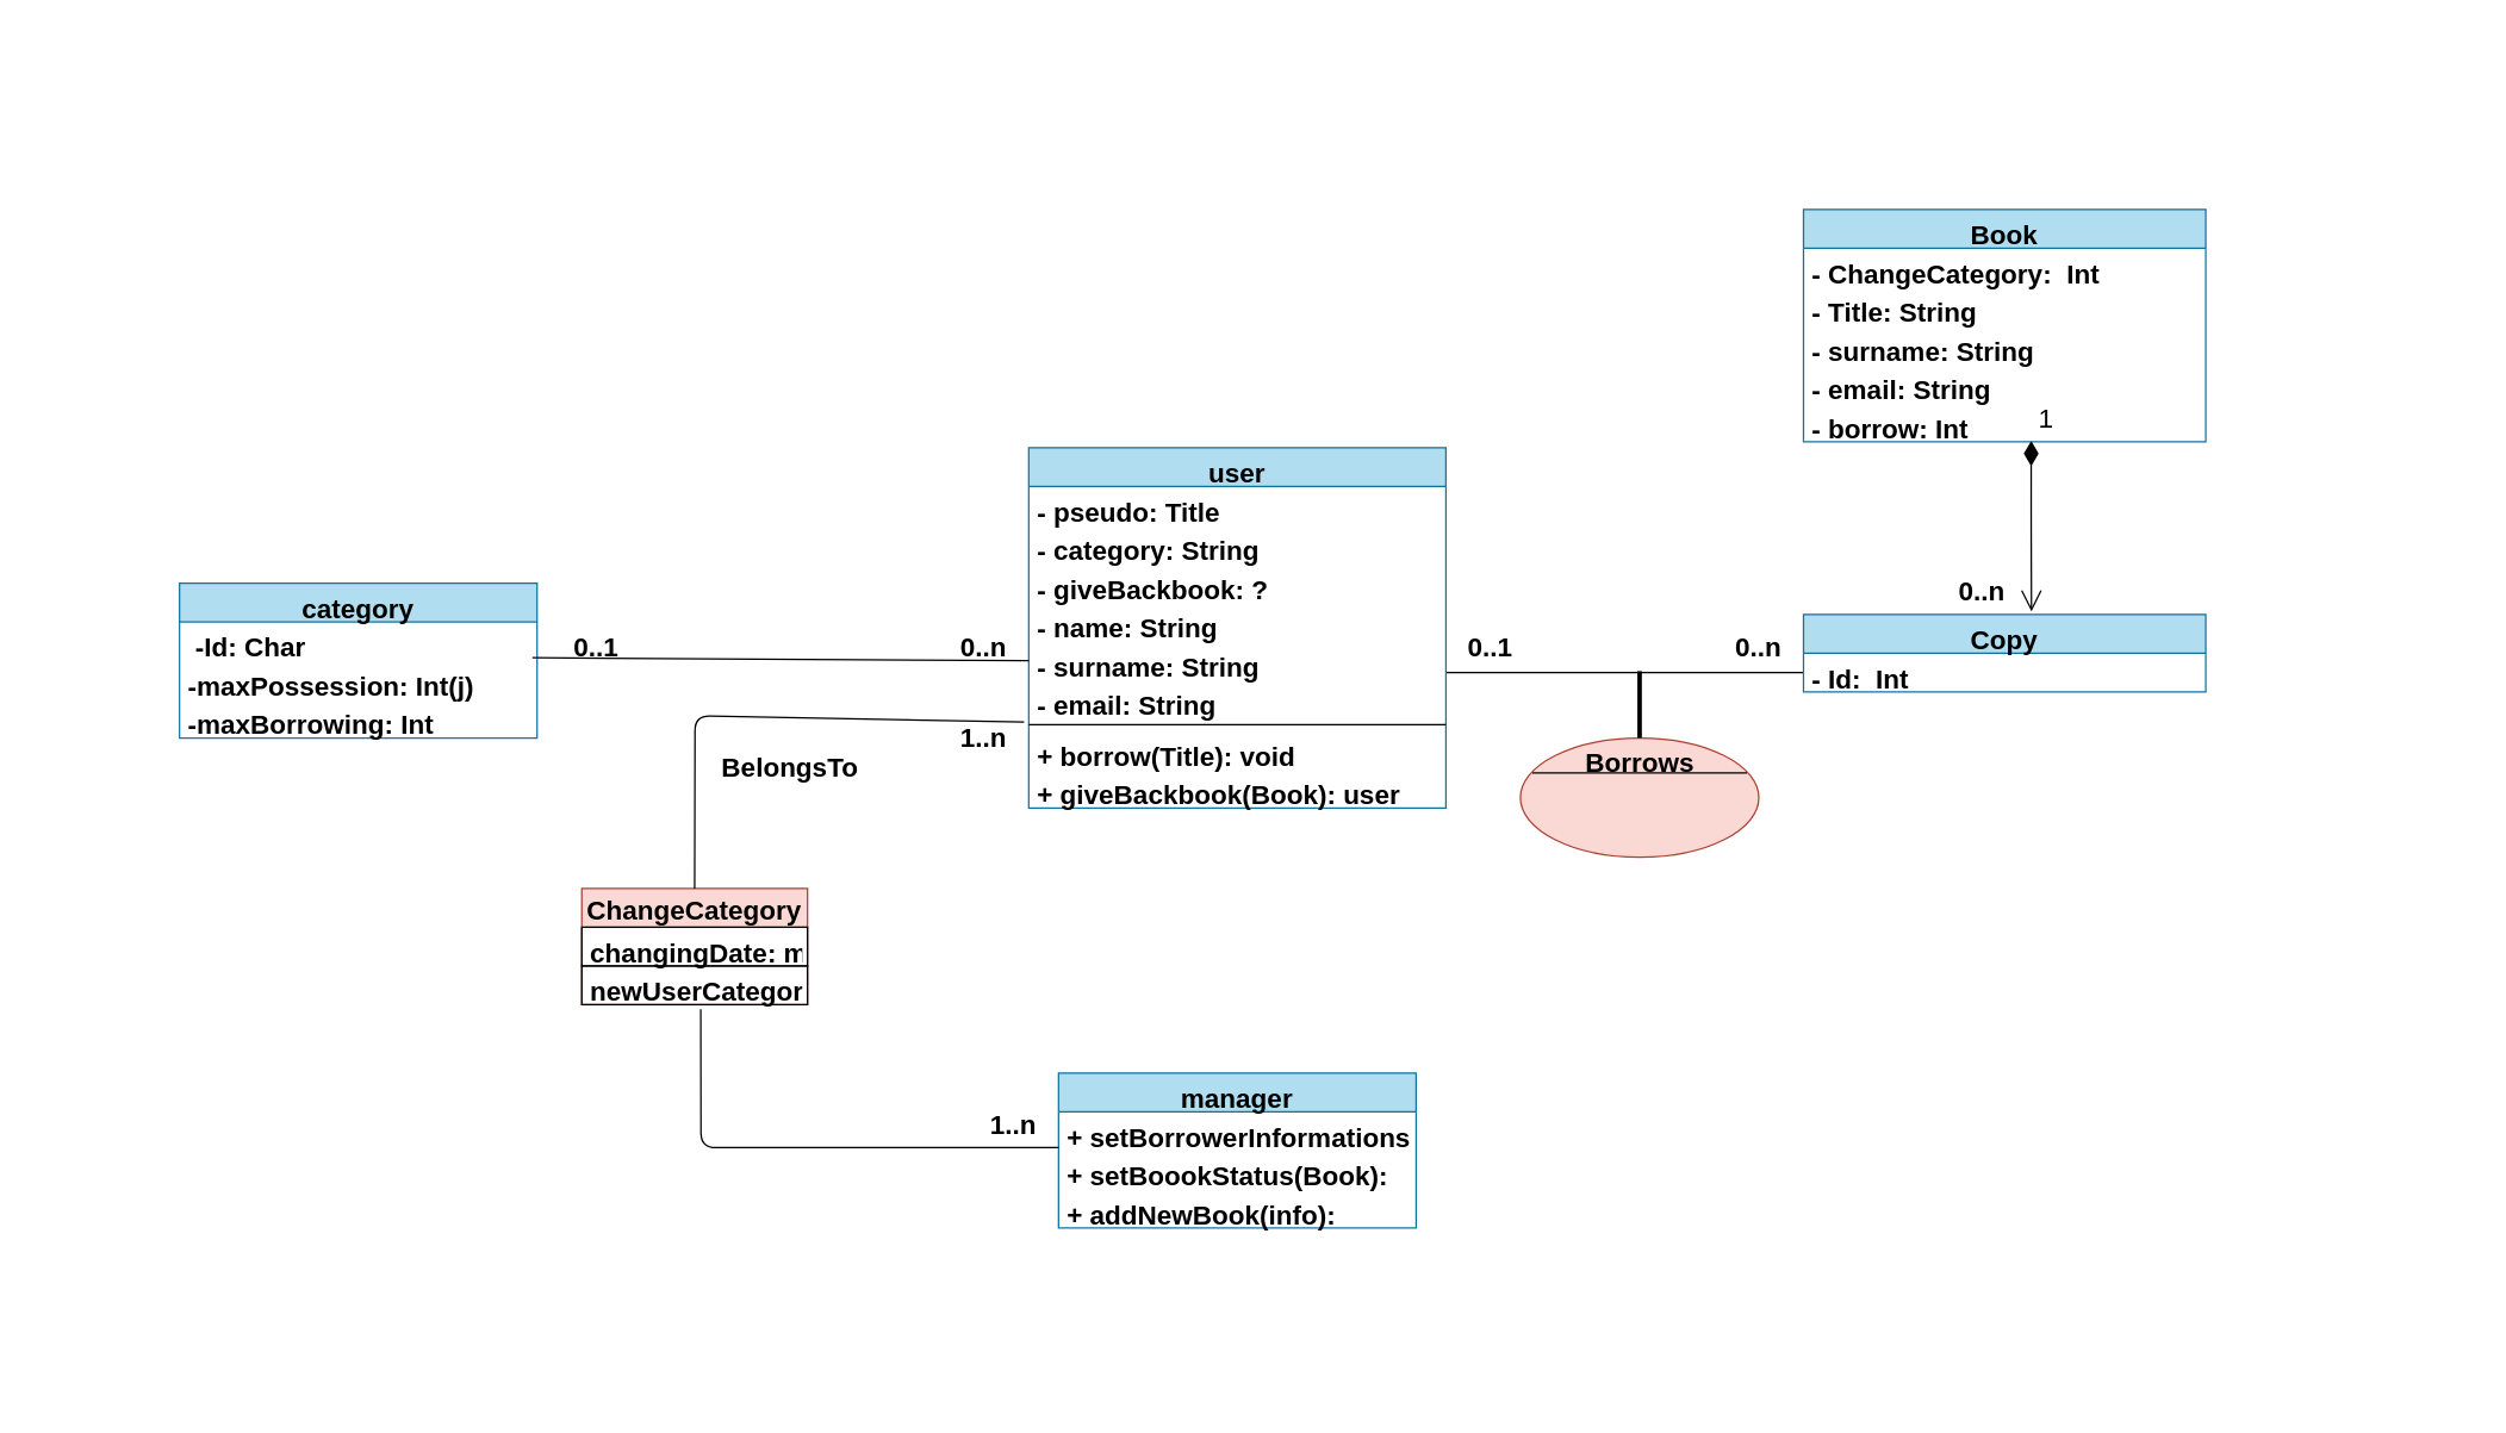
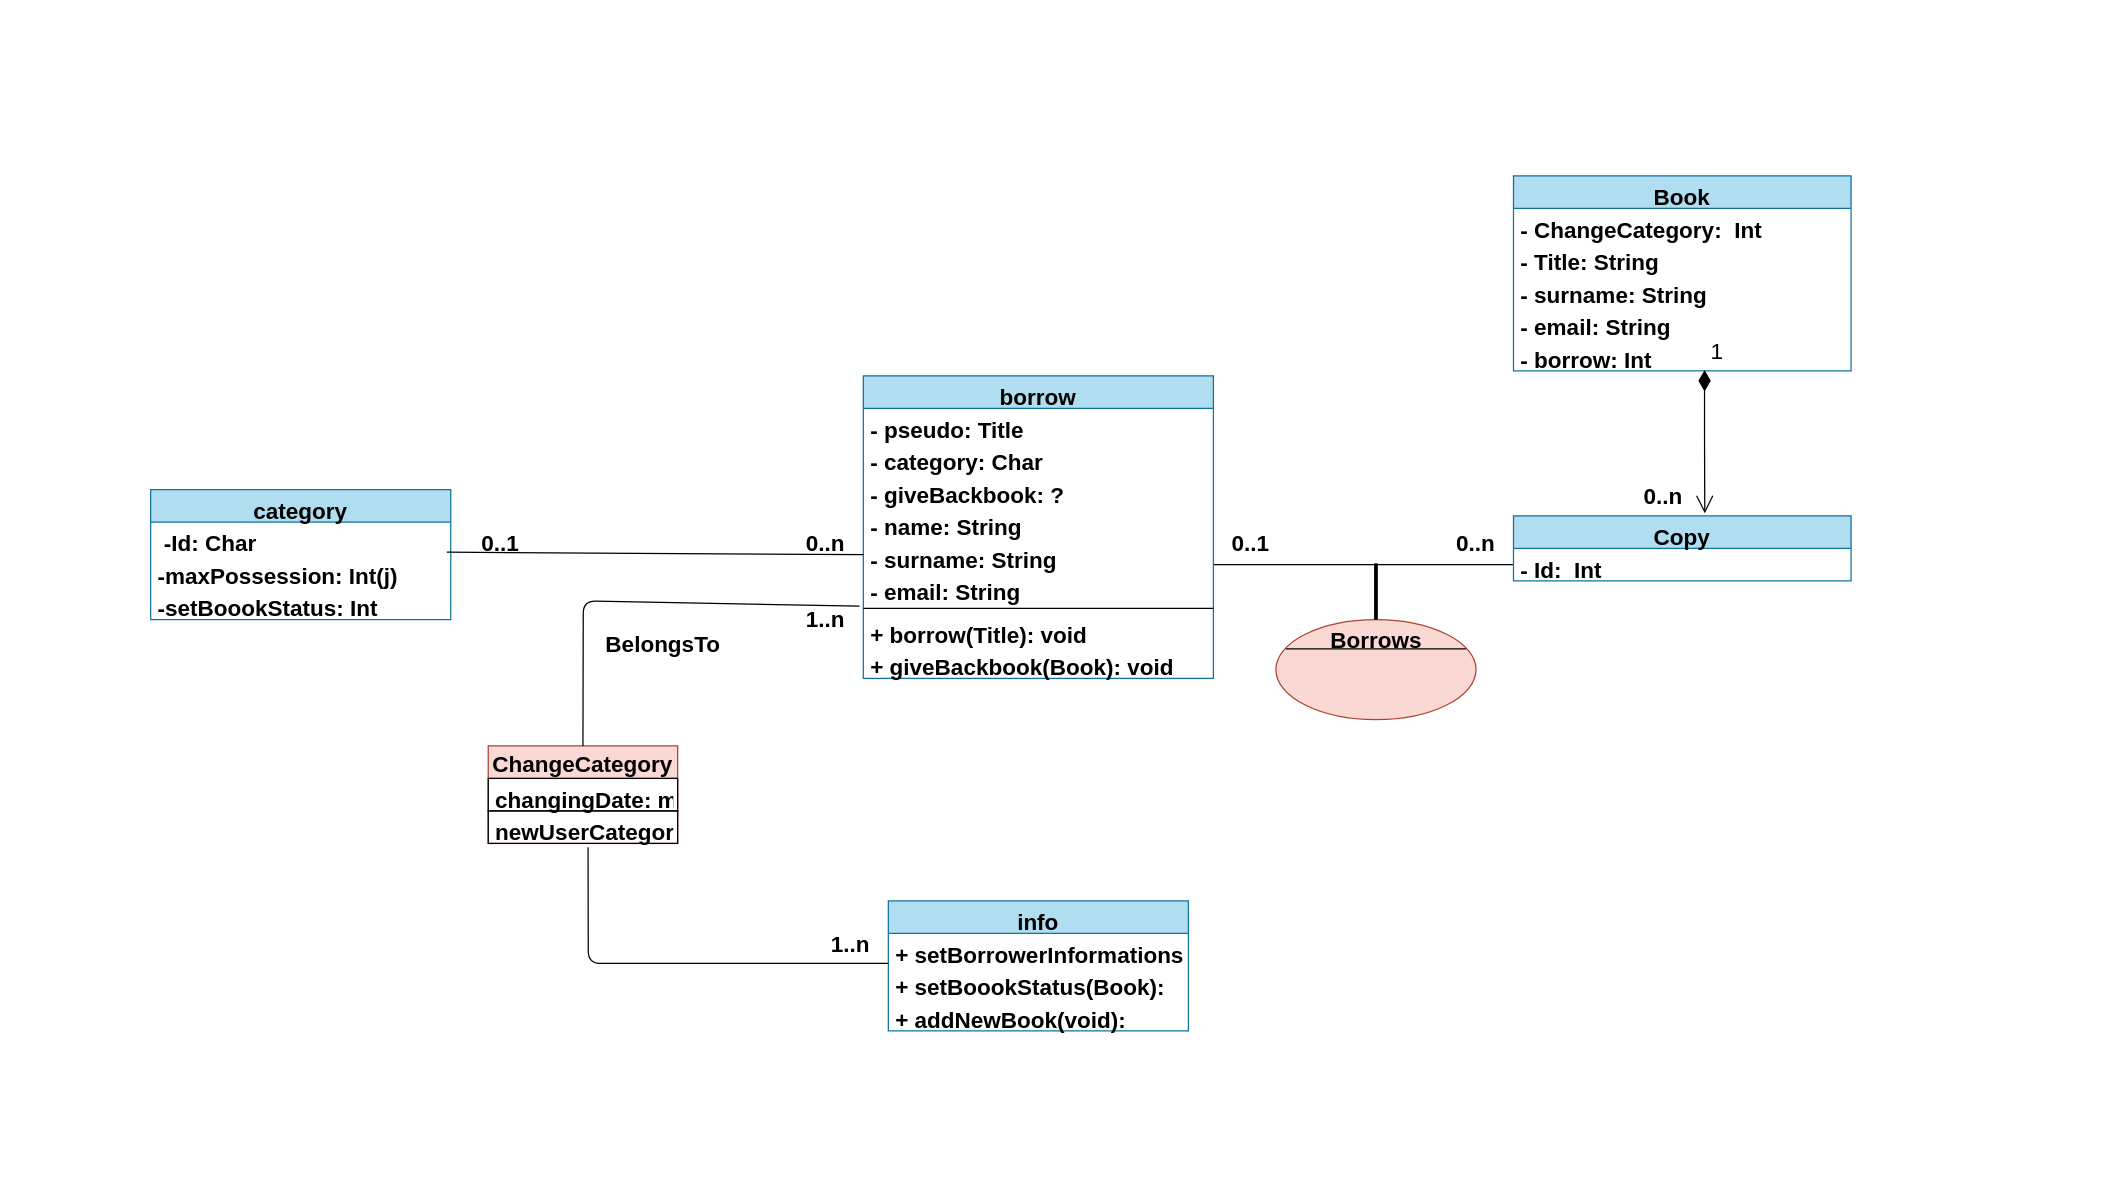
- <mxCell id="25" value="user" style="swimlane;fontStyle=1;align=center;verticalAlign=top;childLayout=stackLayout;horizontal=1;startSize=26;horizontalStack=0;resizeParent=1;resizeParentMax=0;resizeLast=0;collapsible=1;marginBottom=0;fillColor=#b1ddf0;strokeColor=#10739e;fontSize=18;" parent="19" vertex="1"><mxGeometry x="670" y="60" width="280" height="242" as="geometry" /></mxCell>
+ <mxCell id="25" value="borrow" style="swimlane;fontStyle=1;align=center;verticalAlign=top;childLayout=stackLayout;horizontal=1;startSize=26;horizontalStack=0;resizeParent=1;resizeParentMax=0;resizeLast=0;collapsible=1;marginBottom=0;fillColor=#b1ddf0;strokeColor=#10739e;fontSize=18;" parent="19" vertex="1"><mxGeometry x="670" y="60" width="280" height="242" as="geometry" /></mxCell>
- <mxCell id="27" value="- category: String" style="text;strokeColor=none;fillColor=none;align=left;verticalAlign=top;spacingLeft=4;spacingRight=4;overflow=hidden;rotatable=0;points=[[0,0.5],[1,0.5]];portConstraint=eastwest;fontColor=#000000;fontStyle=1;fontSize=18;" parent="25" vertex="1"><mxGeometry y="52" width="280" height="26" as="geometry" /></mxCell>
+ <mxCell id="27" value="- category: Char" style="text;strokeColor=none;fillColor=none;align=left;verticalAlign=top;spacingLeft=4;spacingRight=4;overflow=hidden;rotatable=0;points=[[0,0.5],[1,0.5]];portConstraint=eastwest;fontColor=#000000;fontStyle=1;fontSize=18;" parent="25" vertex="1"><mxGeometry y="52" width="280" height="26" as="geometry" /></mxCell>
- <mxCell id="39" value="-maxBorrowing: Int" style="text;strokeColor=none;fillColor=none;align=left;verticalAlign=top;spacingLeft=4;spacingRight=4;overflow=hidden;rotatable=0;points=[[0,0.5],[1,0.5]];portConstraint=eastwest;fontColor=#000000;fontStyle=1;fontSize=18;" parent="36" vertex="1"><mxGeometry y="78" width="240" height="26" as="geometry" /></mxCell>
+ <mxCell id="39" value="-setBoookStatus: Int" style="text;strokeColor=none;fillColor=none;align=left;verticalAlign=top;spacingLeft=4;spacingRight=4;overflow=hidden;rotatable=0;points=[[0,0.5],[1,0.5]];portConstraint=eastwest;fontColor=#000000;fontStyle=1;fontSize=18;" parent="36" vertex="1"><mxGeometry y="78" width="240" height="26" as="geometry" /></mxCell>
- <mxCell id="34" value="+ giveBackbook(Book): user" style="text;strokeColor=none;fillColor=none;align=left;verticalAlign=top;spacingLeft=4;spacingRight=4;overflow=hidden;rotatable=0;points=[[0,0.5],[1,0.5]];portConstraint=eastwest;fontColor=#000000;fontStyle=1;fontSize=18;" parent="25" vertex="1"><mxGeometry y="216" width="280" height="26" as="geometry" /></mxCell>
+ <mxCell id="34" value="+ giveBackbook(Book): void" style="text;strokeColor=none;fillColor=none;align=left;verticalAlign=top;spacingLeft=4;spacingRight=4;overflow=hidden;rotatable=0;points=[[0,0.5],[1,0.5]];portConstraint=eastwest;fontColor=#000000;fontStyle=1;fontSize=18;" parent="25" vertex="1"><mxGeometry y="216" width="280" height="26" as="geometry" /></mxCell>
- <mxCell id="3" value="manager" style="swimlane;fontStyle=1;align=center;verticalAlign=top;childLayout=stackLayout;horizontal=1;startSize=26;horizontalStack=0;resizeParent=1;resizeParentMax=0;resizeLast=0;collapsible=1;marginBottom=0;fillColor=#b1ddf0;strokeColor=#10739e;fontSize=18;" parent="1" vertex="1"><mxGeometry x="710" y="720" width="240" height="104" as="geometry" /></mxCell>
+ <mxCell id="3" value="info" style="swimlane;fontStyle=1;align=center;verticalAlign=top;childLayout=stackLayout;horizontal=1;startSize=26;horizontalStack=0;resizeParent=1;resizeParentMax=0;resizeLast=0;collapsible=1;marginBottom=0;fillColor=#b1ddf0;strokeColor=#10739e;fontSize=18;" parent="1" vertex="1"><mxGeometry x="710" y="720" width="240" height="104" as="geometry" /></mxCell>
- <mxCell id="6" value="+ addNewBook(info):" style="text;strokeColor=none;fillColor=none;align=left;verticalAlign=top;spacingLeft=4;spacingRight=4;overflow=hidden;rotatable=0;points=[[0,0.5],[1,0.5]];portConstraint=eastwest;fontColor=#000000;fontStyle=1;fontSize=18;" parent="3" vertex="1"><mxGeometry y="78" width="240" height="26" as="geometry" /></mxCell>
+ <mxCell id="6" value="+ addNewBook(void):" style="text;strokeColor=none;fillColor=none;align=left;verticalAlign=top;spacingLeft=4;spacingRight=4;overflow=hidden;rotatable=0;points=[[0,0.5],[1,0.5]];portConstraint=eastwest;fontColor=#000000;fontStyle=1;fontSize=18;" parent="3" vertex="1"><mxGeometry y="78" width="240" height="26" as="geometry" /></mxCell>
